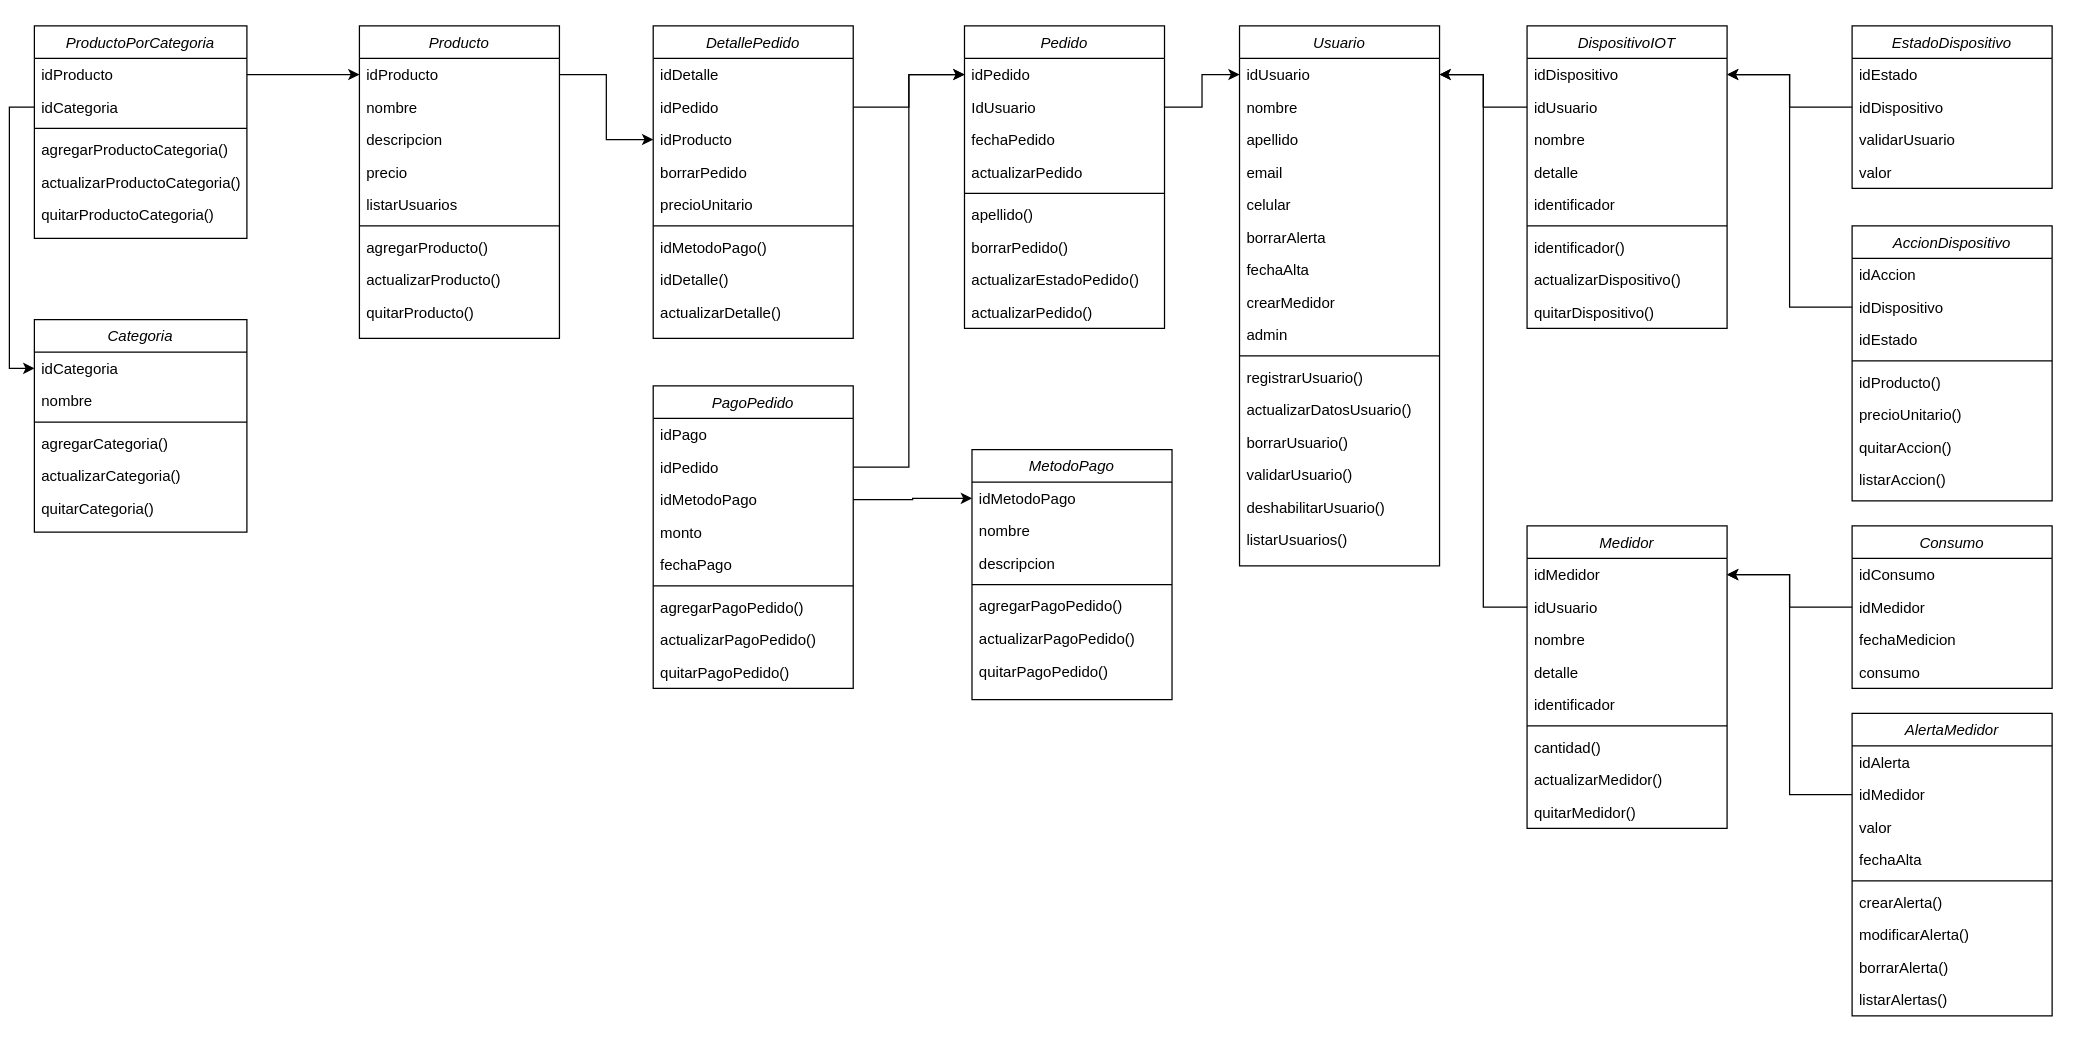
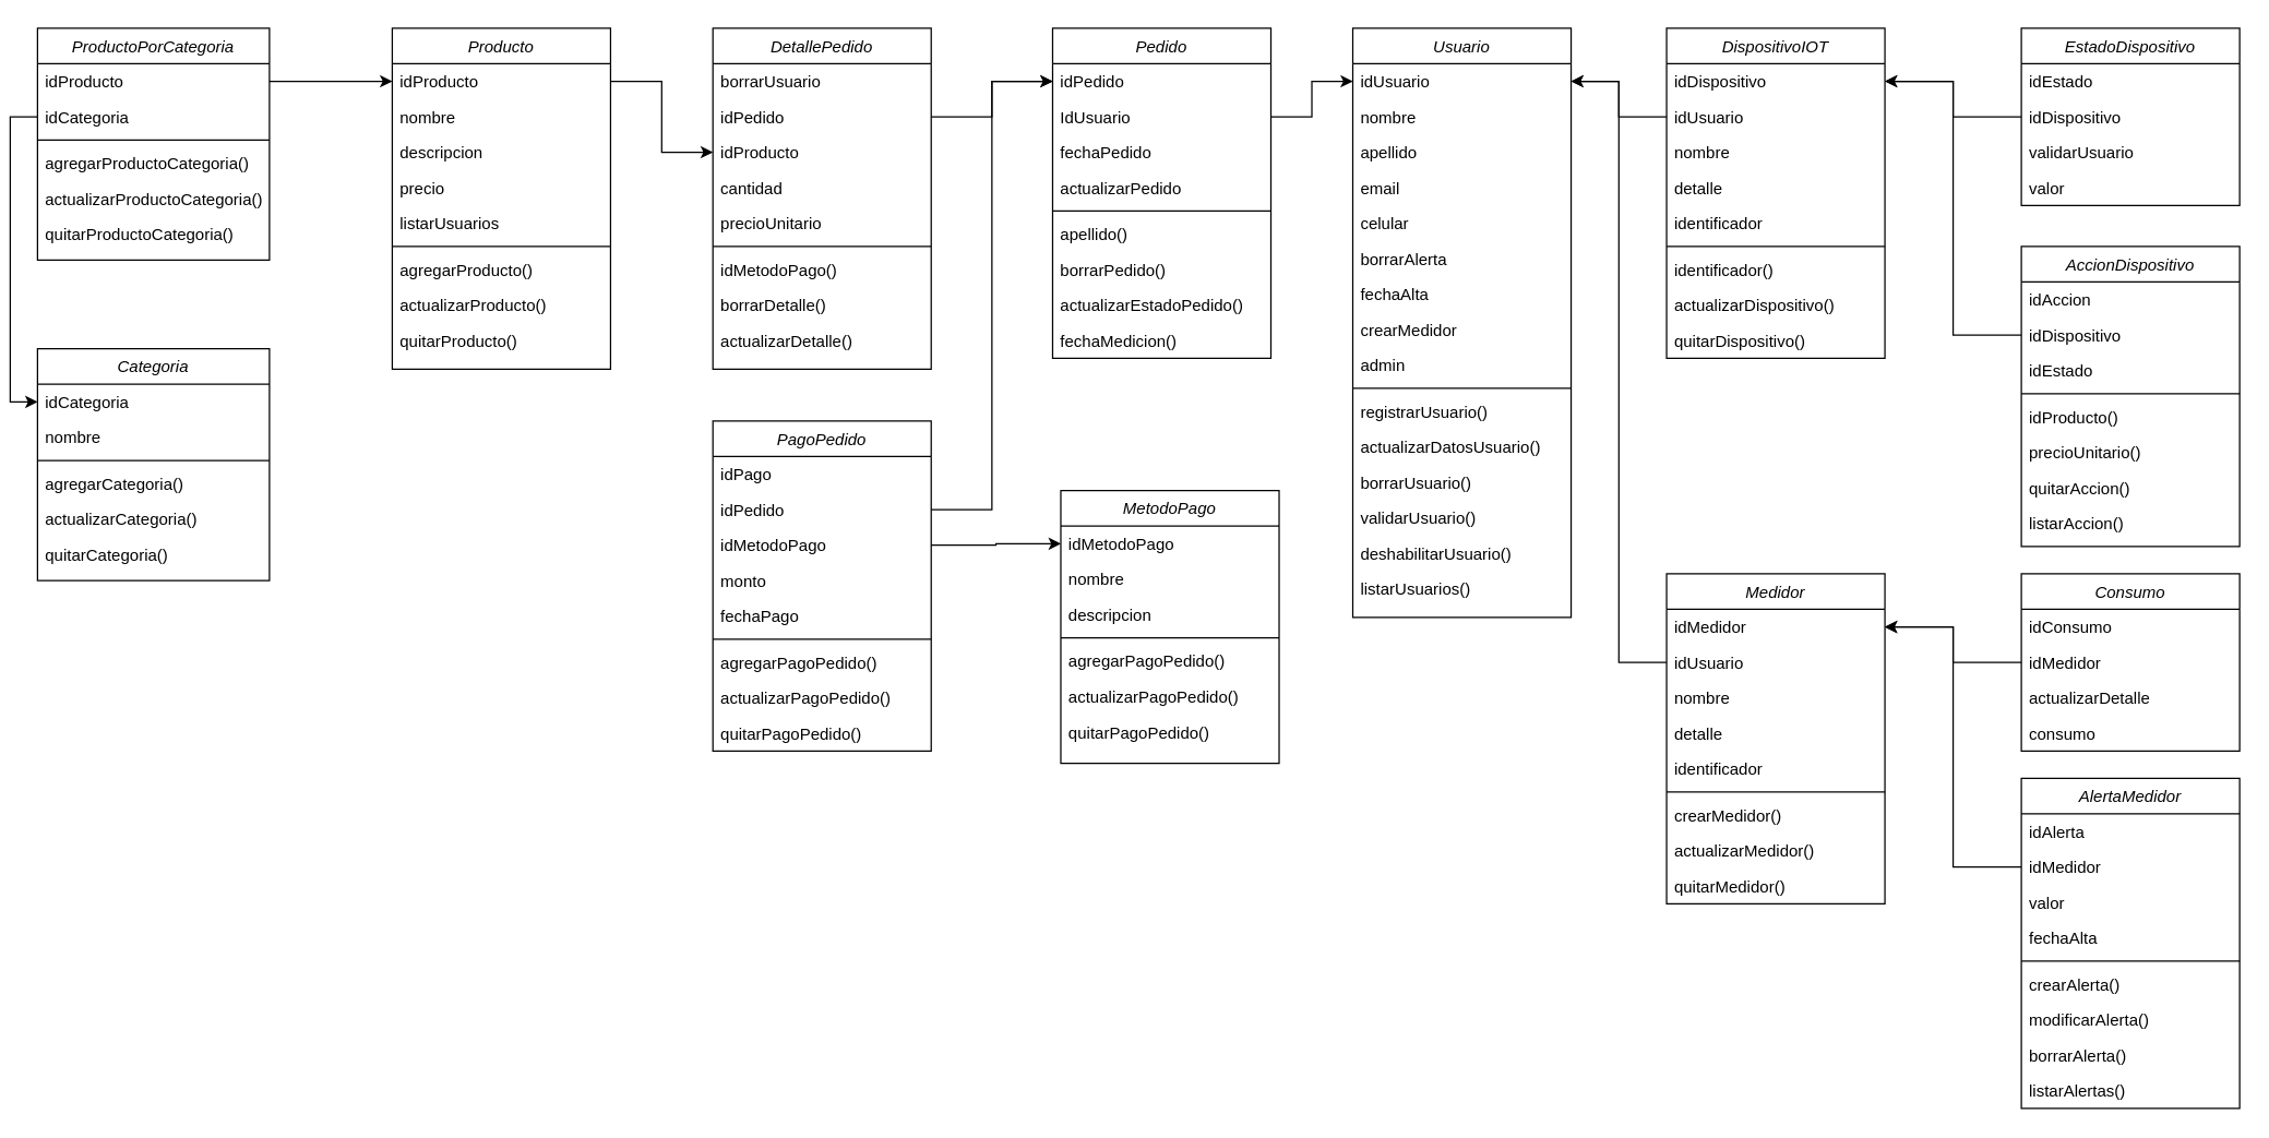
- <mxCell id="73" value="idDetalle    " style="text;align=left;verticalAlign=top;spacingLeft=4;spacingRight=4;overflow=hidden;rotatable=0;points=[[0,0.5],[1,0.5]];portConstraint=eastwest;" vertex="1" parent="72"><mxGeometry y="26" width="160" height="26" as="geometry" /></mxCell>
+ <mxCell id="73" value="borrarUsuario    " style="text;align=left;verticalAlign=top;spacingLeft=4;spacingRight=4;overflow=hidden;rotatable=0;points=[[0,0.5],[1,0.5]];portConstraint=eastwest;" vertex="1" parent="72"><mxGeometry y="26" width="160" height="26" as="geometry" /></mxCell>
- <mxCell id="76" value="borrarPedido" style="text;align=left;verticalAlign=top;spacingLeft=4;spacingRight=4;overflow=hidden;rotatable=0;points=[[0,0.5],[1,0.5]];portConstraint=eastwest;rounded=0;shadow=0;html=0;" vertex="1" parent="72"><mxGeometry y="104" width="160" height="26" as="geometry" /></mxCell>
+ <mxCell id="76" value="cantidad" style="text;align=left;verticalAlign=top;spacingLeft=4;spacingRight=4;overflow=hidden;rotatable=0;points=[[0,0.5],[1,0.5]];portConstraint=eastwest;rounded=0;shadow=0;html=0;" vertex="1" parent="72"><mxGeometry y="104" width="160" height="26" as="geometry" /></mxCell>
- <mxCell id="80" value="idDetalle()" style="text;align=left;verticalAlign=top;spacingLeft=4;spacingRight=4;overflow=hidden;rotatable=0;points=[[0,0.5],[1,0.5]];portConstraint=eastwest;" vertex="1" parent="72"><mxGeometry y="190" width="160" height="26" as="geometry" /></mxCell>
+ <mxCell id="80" value="borrarDetalle()" style="text;align=left;verticalAlign=top;spacingLeft=4;spacingRight=4;overflow=hidden;rotatable=0;points=[[0,0.5],[1,0.5]];portConstraint=eastwest;" vertex="1" parent="72"><mxGeometry y="190" width="160" height="26" as="geometry" /></mxCell>
- <mxCell id="53" value="actualizarPedido()" style="text;align=left;verticalAlign=top;spacingLeft=4;spacingRight=4;overflow=hidden;rotatable=0;points=[[0,0.5],[1,0.5]];portConstraint=eastwest;" vertex="1" parent="44"><mxGeometry y="216" width="160" height="26" as="geometry" /></mxCell>
+ <mxCell id="53" value="fechaMedicion()" style="text;align=left;verticalAlign=top;spacingLeft=4;spacingRight=4;overflow=hidden;rotatable=0;points=[[0,0.5],[1,0.5]];portConstraint=eastwest;" vertex="1" parent="44"><mxGeometry y="216" width="160" height="26" as="geometry" /></mxCell>
- <mxCell id="32" value="fechaMedicion" style="text;align=left;verticalAlign=top;spacingLeft=4;spacingRight=4;overflow=hidden;rotatable=0;points=[[0,0.5],[1,0.5]];portConstraint=eastwest;rounded=0;shadow=0;html=0;" vertex="1" parent="29"><mxGeometry y="78" width="160" height="26" as="geometry" /></mxCell>
+ <mxCell id="32" value="actualizarDetalle" style="text;align=left;verticalAlign=top;spacingLeft=4;spacingRight=4;overflow=hidden;rotatable=0;points=[[0,0.5],[1,0.5]];portConstraint=eastwest;rounded=0;shadow=0;html=0;" vertex="1" parent="29"><mxGeometry y="78" width="160" height="26" as="geometry" /></mxCell>
- <mxCell id="26" value="cantidad()" style="text;align=left;verticalAlign=top;spacingLeft=4;spacingRight=4;overflow=hidden;rotatable=0;points=[[0,0.5],[1,0.5]];portConstraint=eastwest;rounded=0;shadow=0;html=0;strokeColor=none;" vertex="1" parent="19"><mxGeometry y="164" width="160" height="26" as="geometry" /></mxCell>
+ <mxCell id="26" value="crearMedidor()" style="text;align=left;verticalAlign=top;spacingLeft=4;spacingRight=4;overflow=hidden;rotatable=0;points=[[0,0.5],[1,0.5]];portConstraint=eastwest;rounded=0;shadow=0;html=0;strokeColor=none;" vertex="1" parent="19"><mxGeometry y="164" width="160" height="26" as="geometry" /></mxCell>
